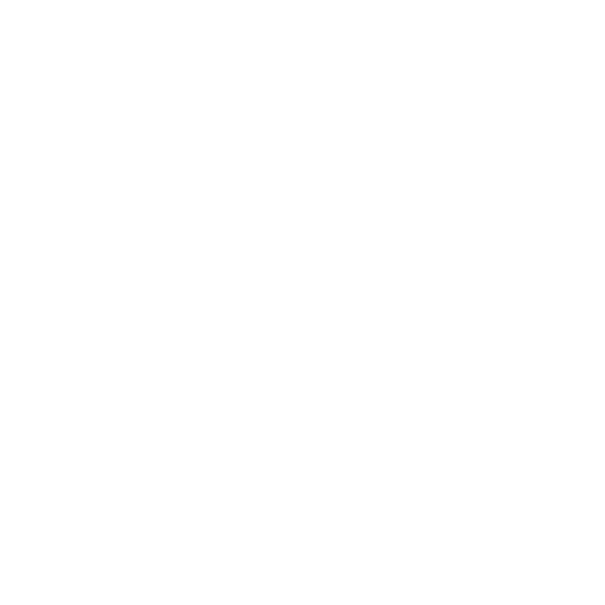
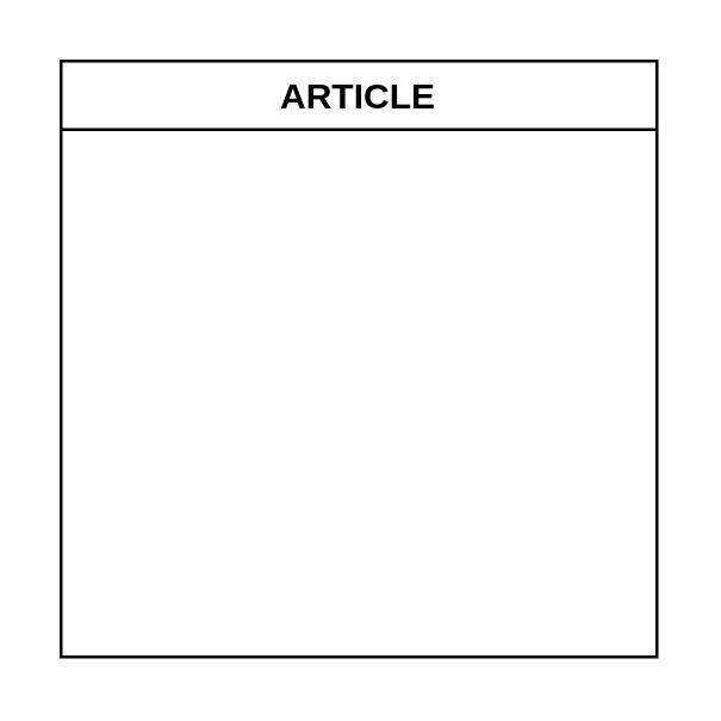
+ <mxCell id="2" value="ARTICLE" style="swimlane;" vertex="1" parent="1"><mxGeometry x="20" y="20" width="200" height="200" as="geometry" /></mxCell>
